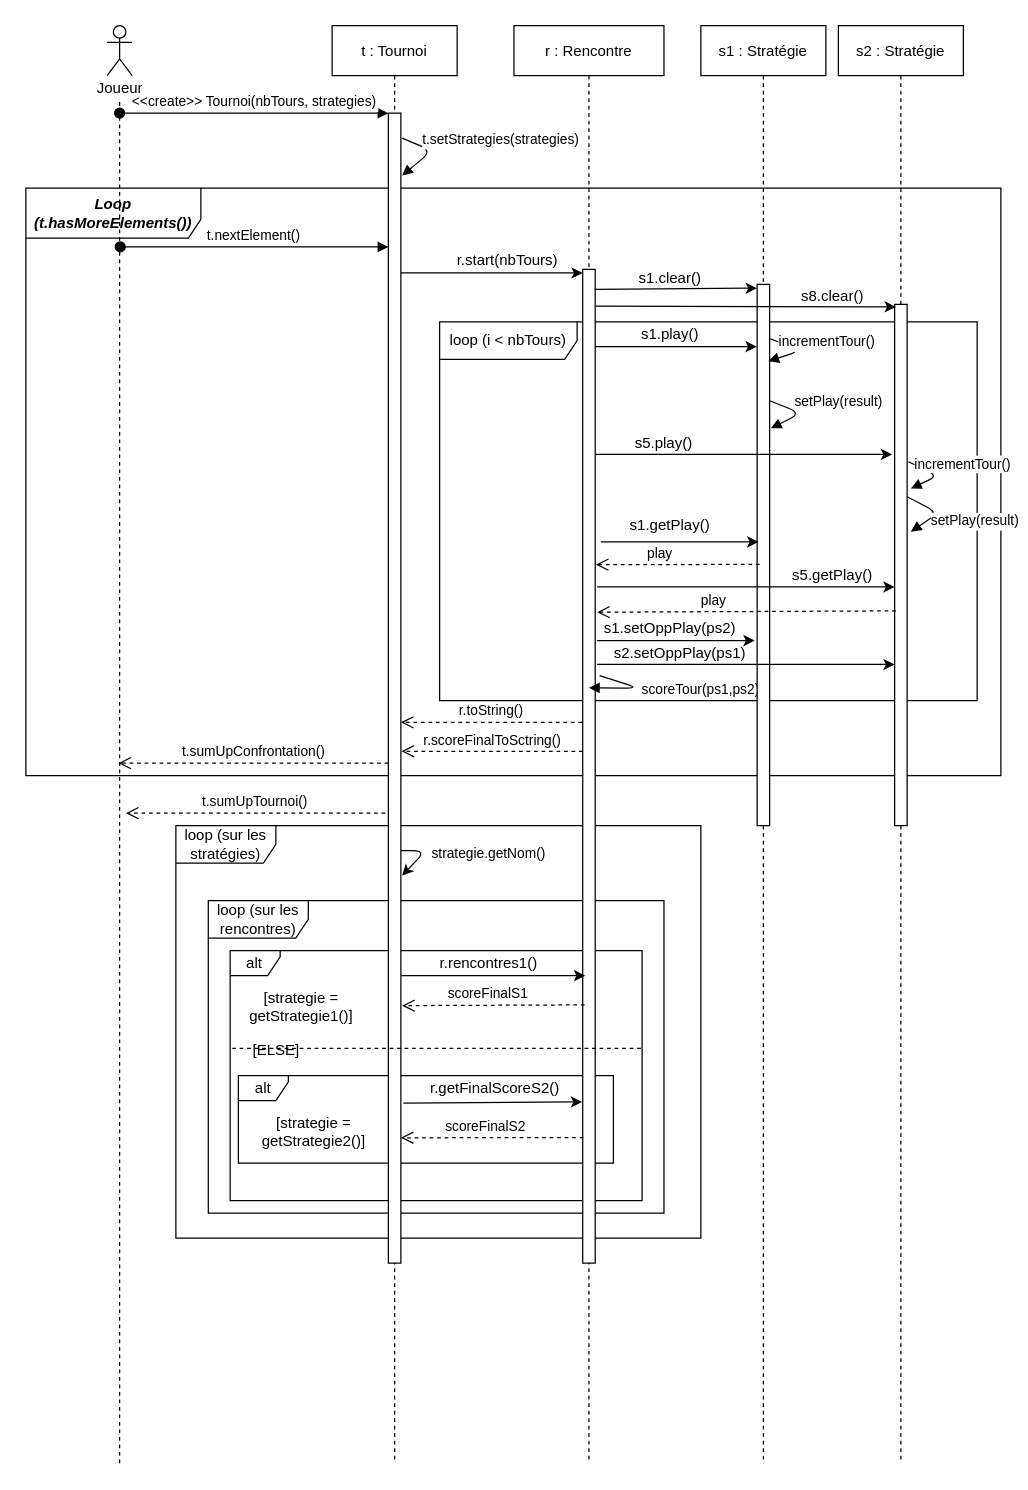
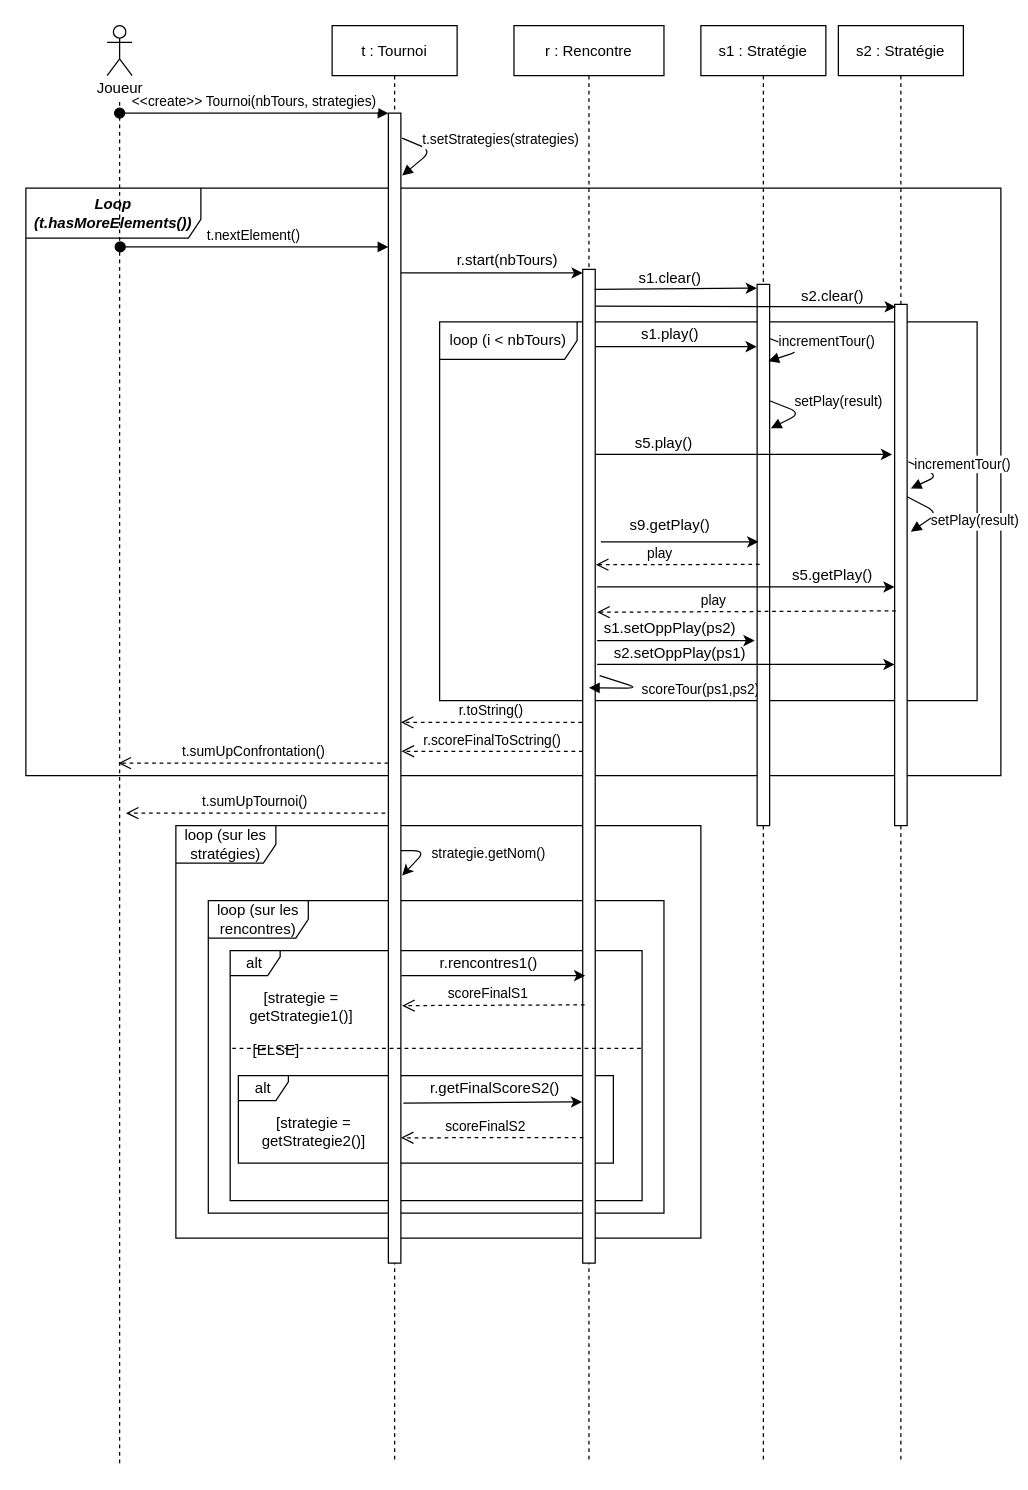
- <mxCell id="26" value="s8.clear()" style="text;html=1;align=center;verticalAlign=middle;resizable=0;points=[];autosize=1;" parent="1" vertex="1"><mxGeometry x="630" y="227" width="70" height="20" as="geometry" /></mxCell>
+ <mxCell id="26" value="s2.clear()" style="text;html=1;align=center;verticalAlign=middle;resizable=0;points=[];autosize=1;" parent="1" vertex="1"><mxGeometry x="630" y="227" width="70" height="20" as="geometry" /></mxCell>
- <mxCell id="62" value="s1.getPlay()" style="text;html=1;align=center;verticalAlign=middle;resizable=0;points=[];autosize=1;" vertex="1" parent="1"><mxGeometry x="495.47" y="410" width="80" height="20" as="geometry" /></mxCell>
+ <mxCell id="62" value="s9.getPlay()" style="text;html=1;align=center;verticalAlign=middle;resizable=0;points=[];autosize=1;" vertex="1" parent="1"><mxGeometry x="495.47" y="410" width="80" height="20" as="geometry" /></mxCell>
